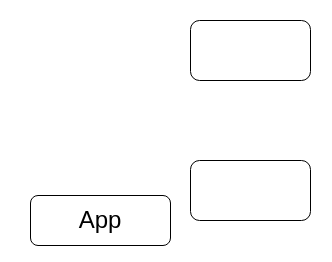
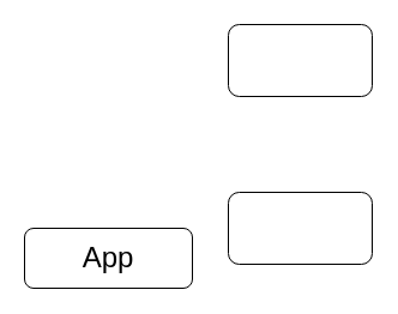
- <mxCell id="2" value="App" style="rounded=1;whiteSpace=wrap;html=1;fontSize=24;" vertex="1" parent="1"><mxGeometry x="30" y="195" width="140" height="50" as="geometry" /></mxCell>
+ <mxCell id="2" value="App" style="rounded=1;whiteSpace=wrap;html=1;fontSize=24;" vertex="1" parent="1"><mxGeometry x="20" y="190" width="140" height="50" as="geometry" /></mxCell>
